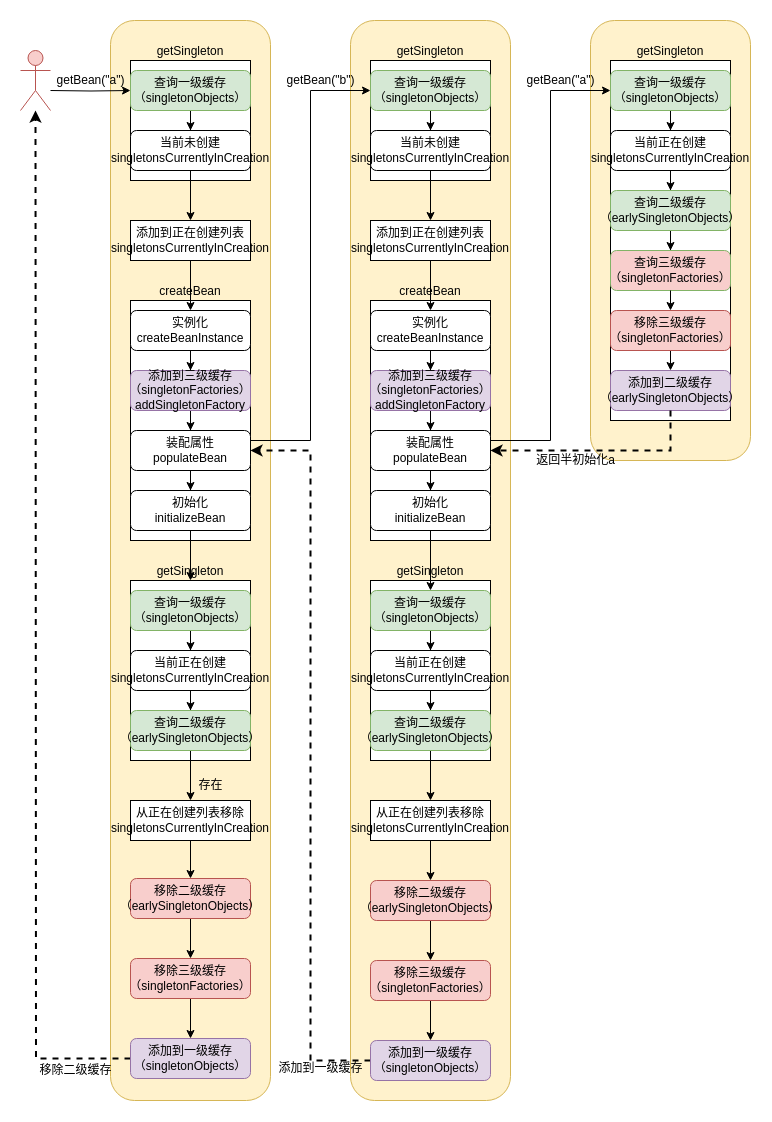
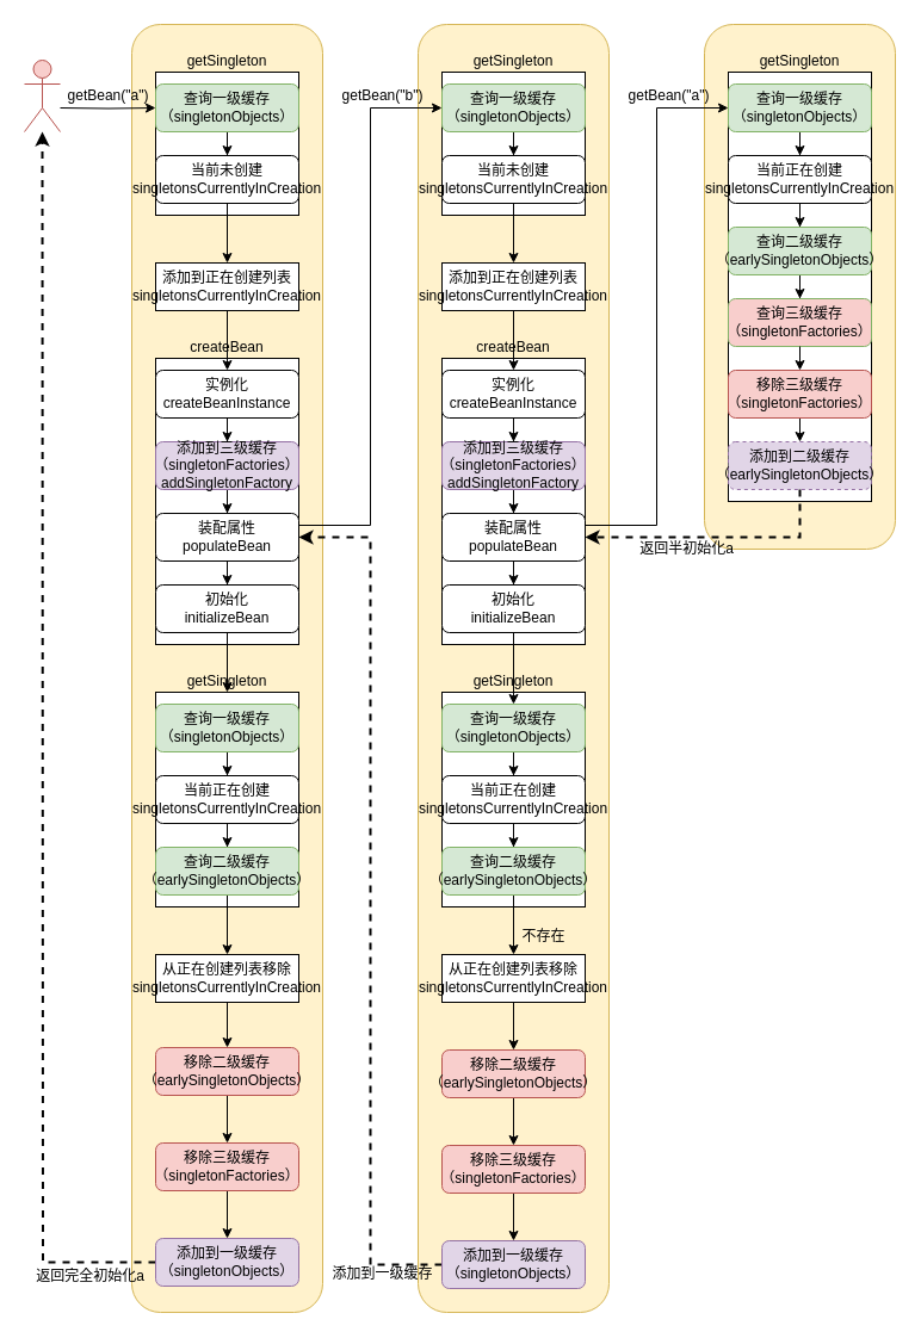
- <mxCell id="52" value="添加到二级缓存（earlySingletonObjects）" style="rounded=1;whiteSpace=wrap;html=1;fillColor=#e1d5e7;strokeColor=#9673a6;" vertex="1" parent="1"><mxGeometry x="610" y="370" width="120" height="40" as="geometry" /></mxCell>
+ <mxCell id="52" value="添加到二级缓存（earlySingletonObjects）" style="rounded=1;whiteSpace=wrap;html=1;fillColor=#e1d5e7;strokeColor=#9673a6;dashed=1;" vertex="1" parent="1"><mxGeometry x="610" y="370" width="120" height="40" as="geometry" /></mxCell>
- <mxCell id="88" value="存在" style="text;html=1;align=center;verticalAlign=middle;resizable=0;points=[];;autosize=1;" vertex="1" parent="1"><mxGeometry x="190" y="775" width="40" height="20" as="geometry" /></mxCell>
+ <mxCell id="85" value="不存在" style="text;html=1;align=center;verticalAlign=middle;resizable=0;points=[];;autosize=1;" vertex="1" parent="1"><mxGeometry x="430" y="775" width="50" height="20" as="geometry" /></mxCell>
- <mxCell id="95" value="移除二级缓存" style="text;html=1;align=center;verticalAlign=middle;resizable=0;points=[];;autosize=1;" vertex="1" parent="1"><mxGeometry x="20" y="1060" width="110" height="20" as="geometry" /></mxCell>
+ <mxCell id="95" value="返回完全初始化a" style="text;html=1;align=center;verticalAlign=middle;resizable=0;points=[];;autosize=1;" vertex="1" parent="1"><mxGeometry x="20" y="1060" width="110" height="20" as="geometry" /></mxCell>
